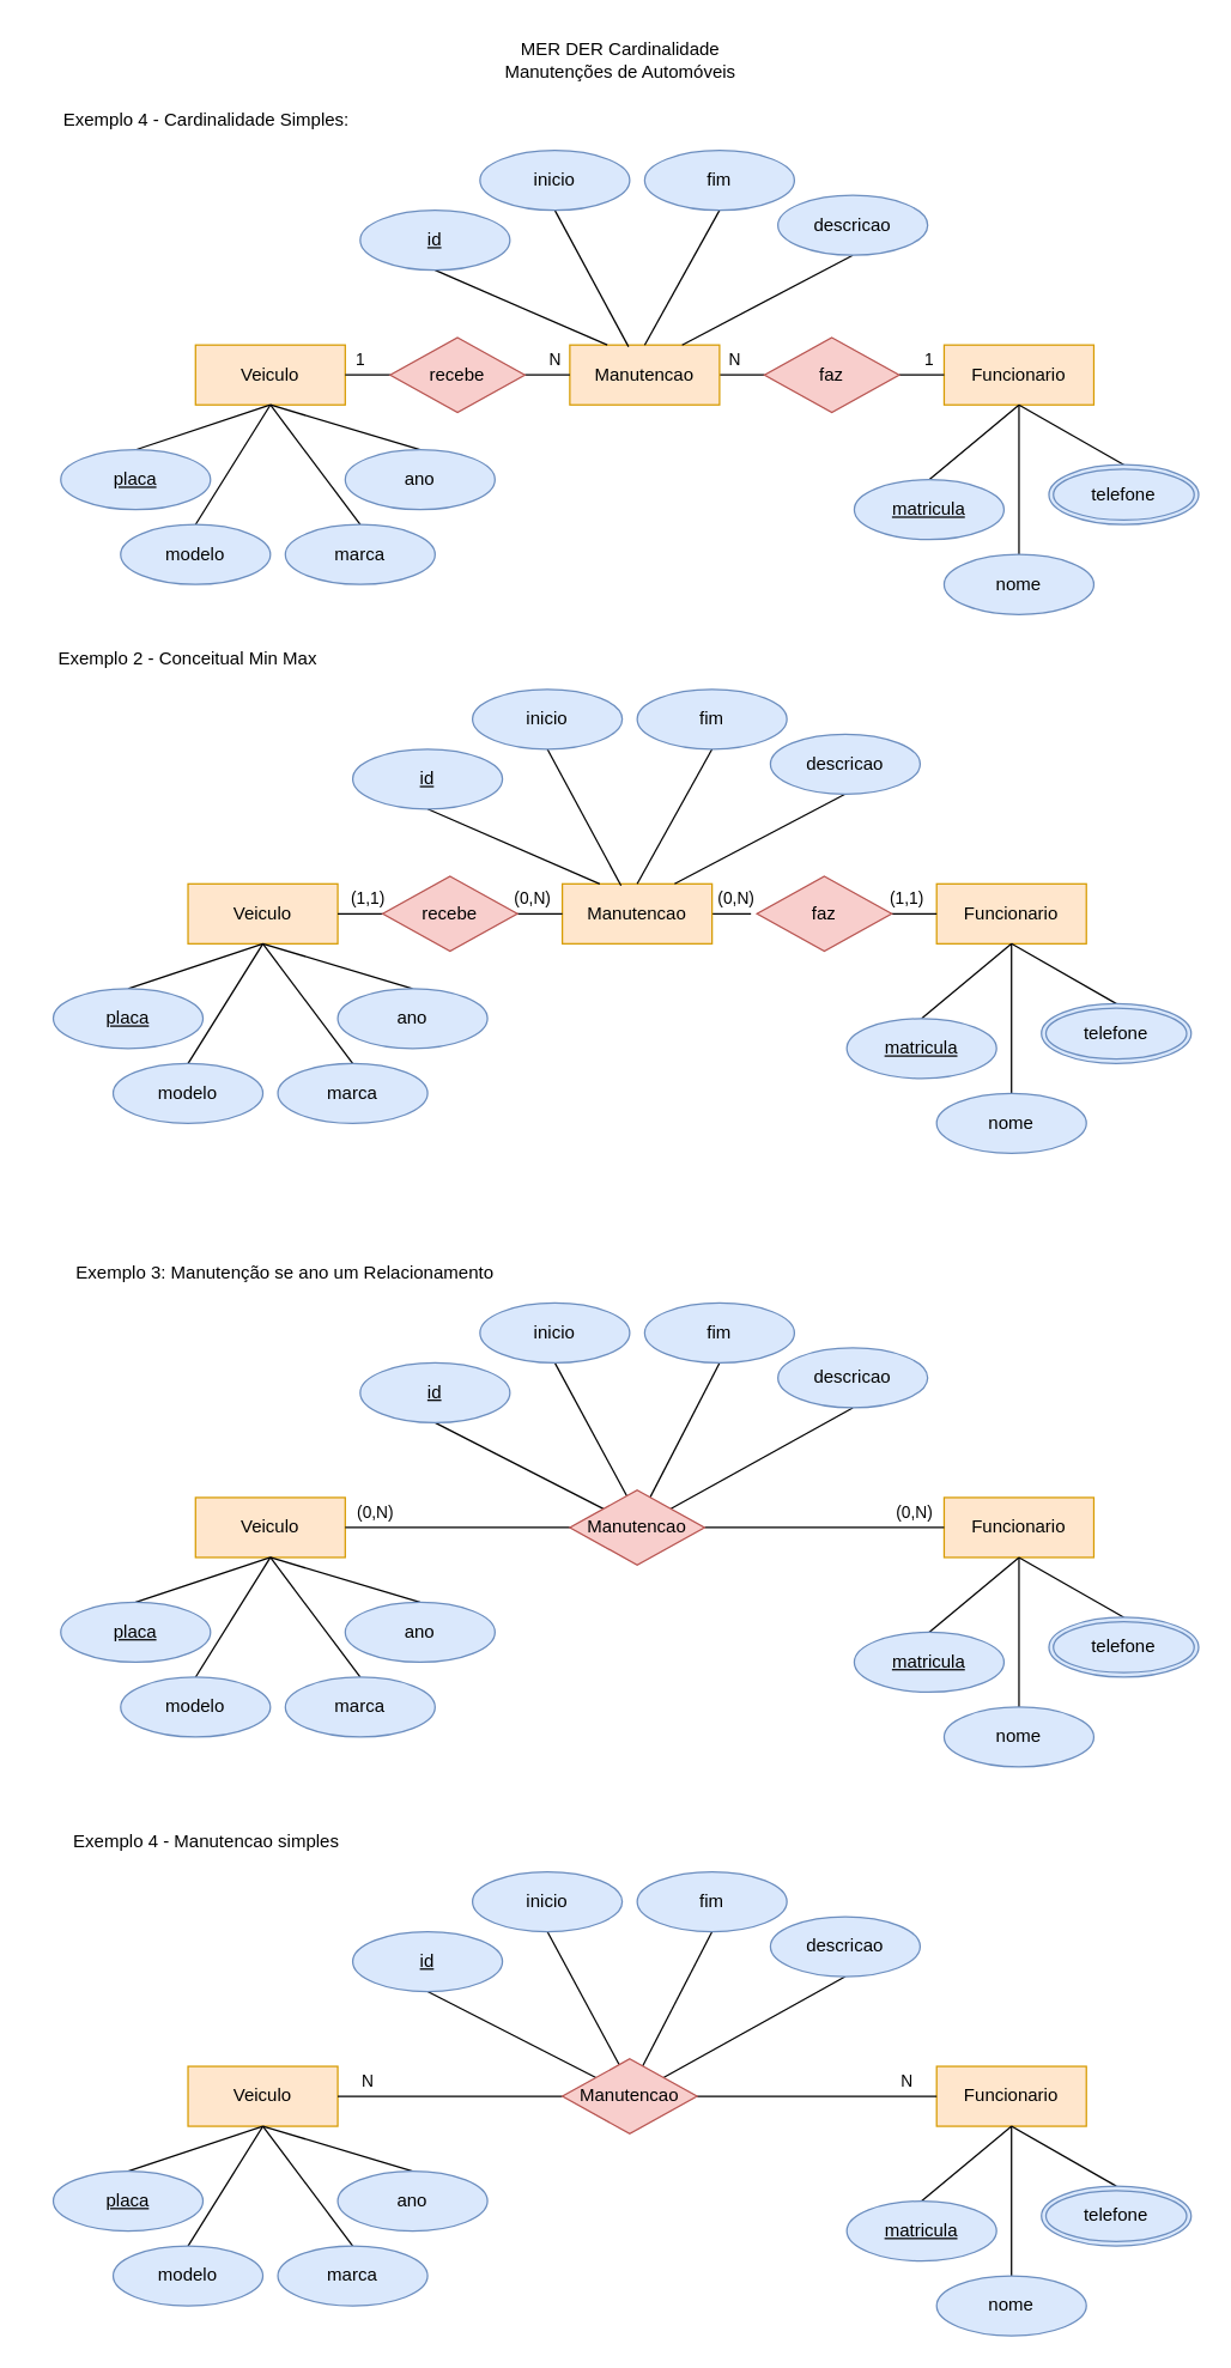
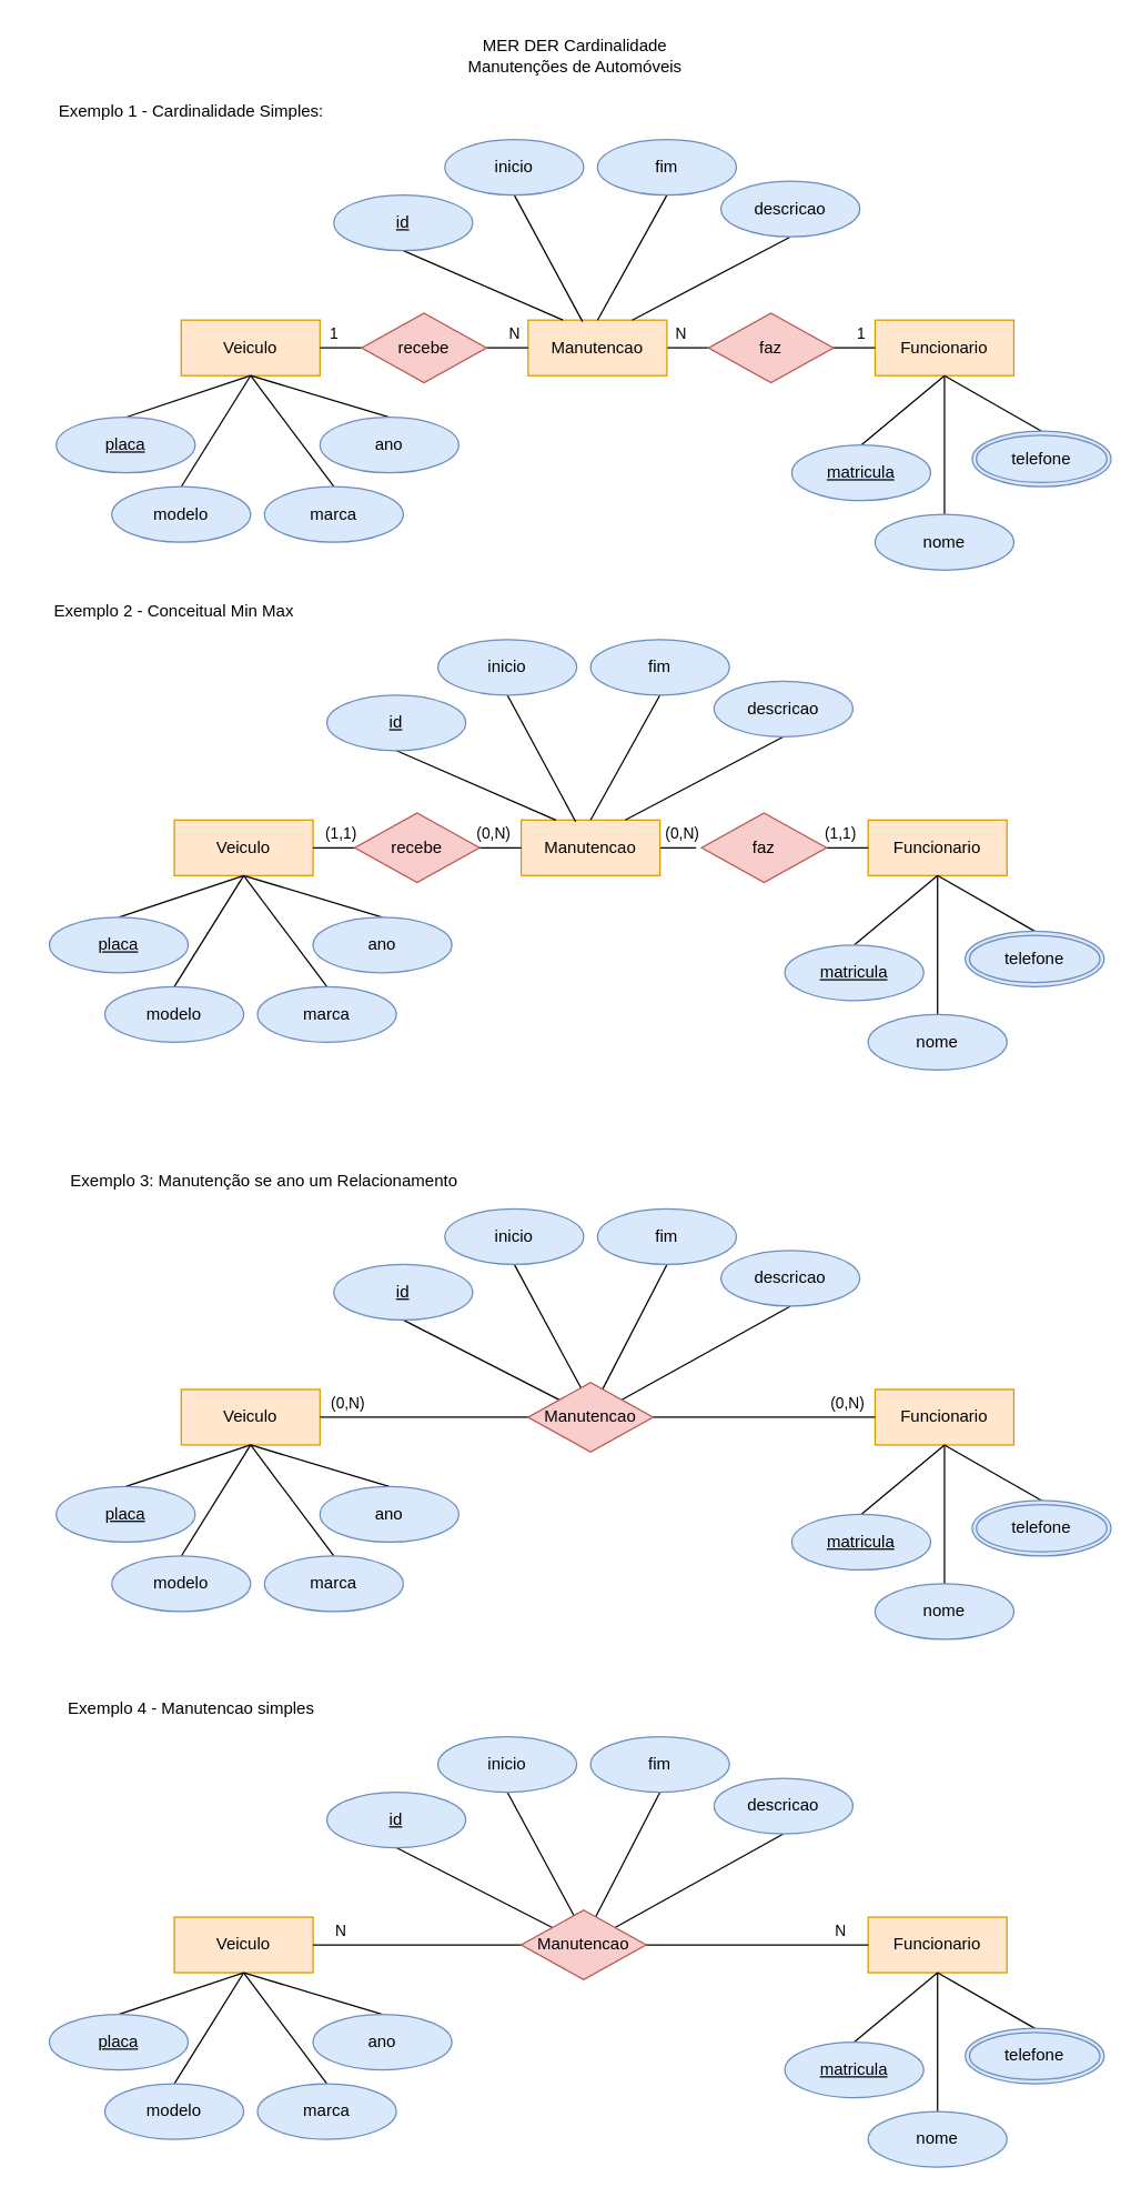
- <mxCell id="65" value="Exemplo 4 - Cardinalidade Simples:" style="text;html=1;strokeColor=none;fillColor=none;align=center;verticalAlign=middle;whiteSpace=wrap;rounded=0;" vertex="1" parent="1"><mxGeometry x="35" y="70" width="205" height="20" as="geometry" /></mxCell>
+ <mxCell id="65" value="Exemplo 1 - Cardinalidade Simples:" style="text;html=1;strokeColor=none;fillColor=none;align=center;verticalAlign=middle;whiteSpace=wrap;rounded=0;" vertex="1" parent="1"><mxGeometry x="35" y="70" width="205" height="20" as="geometry" /></mxCell>
